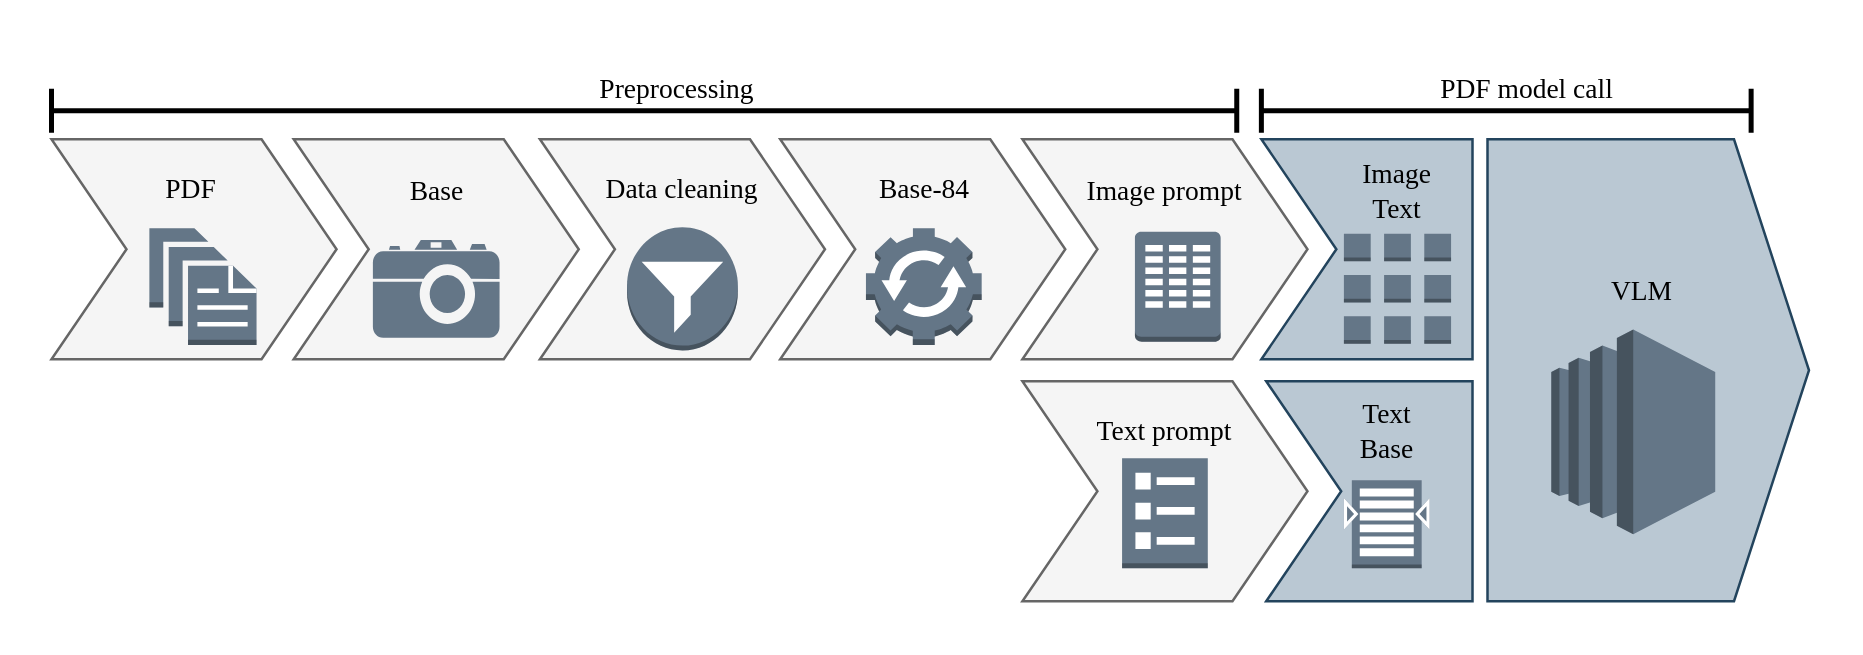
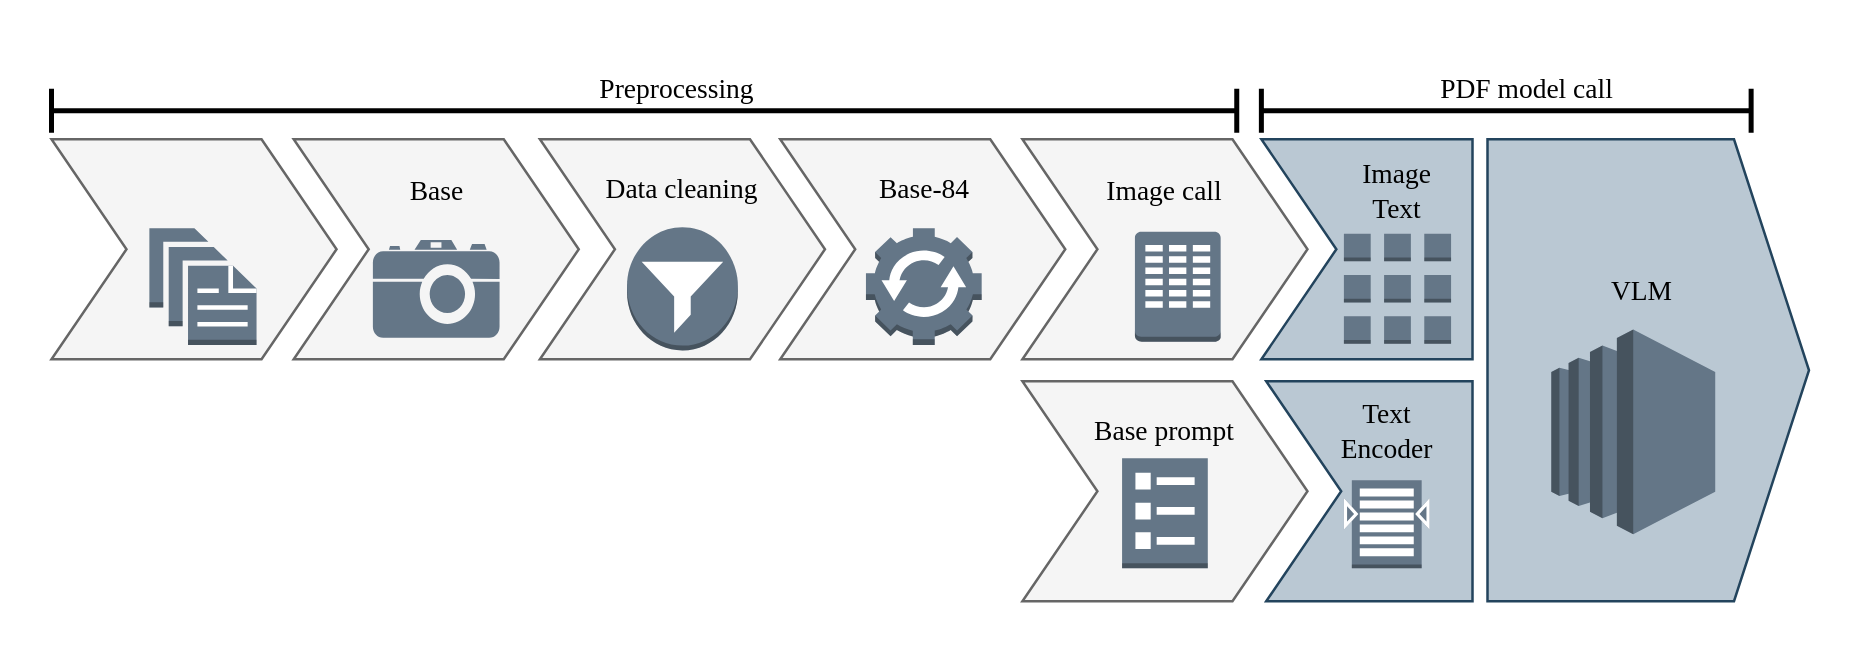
- <mxCell id="10" value="PDF&amp;nbsp;" style="text;html=1;align=center;verticalAlign=middle;resizable=1;points=[];autosize=1;strokeColor=none;fillColor=none;fontFamily=Lucida Console;fontSize=11;movable=1;rotatable=1;deletable=1;editable=1;locked=0;connectable=1;" vertex="1" parent="2"><mxGeometry x="32.009" y="40.04" width="50" height="30" as="geometry" /></mxCell>
- <mxCell id="17" value="Image prompt" style="text;html=1;align=center;verticalAlign=middle;resizable=1;points=[];autosize=1;strokeColor=none;fillColor=none;fontFamily=Lucida Console;fontSize=11;movable=1;rotatable=1;deletable=1;editable=1;locked=0;connectable=1;" vertex="1" parent="2"><mxGeometry x="400.38" y="41.36" width="90" height="30" as="geometry" /></mxCell>
+ <mxCell id="17" value="Image call" style="text;html=1;align=center;verticalAlign=middle;resizable=1;points=[];autosize=1;strokeColor=none;fillColor=none;fontFamily=Lucida Console;fontSize=11;movable=1;rotatable=1;deletable=1;editable=1;locked=0;connectable=1;" vertex="1" parent="2"><mxGeometry x="400.38" y="41.36" width="90" height="30" as="geometry" /></mxCell>
- <mxCell id="18" value="Text prompt" style="text;html=1;align=center;verticalAlign=middle;resizable=1;points=[];autosize=1;strokeColor=none;fillColor=none;fontFamily=Lucida Console;fontSize=11;movable=1;rotatable=1;deletable=1;editable=1;locked=0;connectable=1;" vertex="1" parent="2"><mxGeometry x="405.377" y="137.24" width="80" height="30" as="geometry" /></mxCell>
+ <mxCell id="18" value="Base prompt" style="text;html=1;align=center;verticalAlign=middle;resizable=1;points=[];autosize=1;strokeColor=none;fillColor=none;fontFamily=Lucida Console;fontSize=11;movable=1;rotatable=1;deletable=1;editable=1;locked=0;connectable=1;" vertex="1" parent="2"><mxGeometry x="405.377" y="137.24" width="80" height="30" as="geometry" /></mxCell>
- <mxCell id="27" value="Text&lt;div style=&quot;font-size: 11px;&quot;&gt;Base&lt;/div&gt;" style="text;html=1;align=center;verticalAlign=middle;resizable=1;points=[];autosize=1;strokeColor=none;fillColor=none;fontFamily=Lucida Console;fontSize=11;movable=1;rotatable=1;deletable=1;editable=1;locked=0;connectable=1;" vertex="1" parent="2"><mxGeometry x="504.108" y="132.24" width="60" height="40" as="geometry" /></mxCell>
+ <mxCell id="27" value="Text&lt;div style=&quot;font-size: 11px;&quot;&gt;Encoder&lt;/div&gt;" style="text;html=1;align=center;verticalAlign=middle;resizable=1;points=[];autosize=1;strokeColor=none;fillColor=none;fontFamily=Lucida Console;fontSize=11;movable=1;rotatable=1;deletable=1;editable=1;locked=0;connectable=1;" vertex="1" parent="2"><mxGeometry x="504.108" y="132.24" width="60" height="40" as="geometry" /></mxCell>
